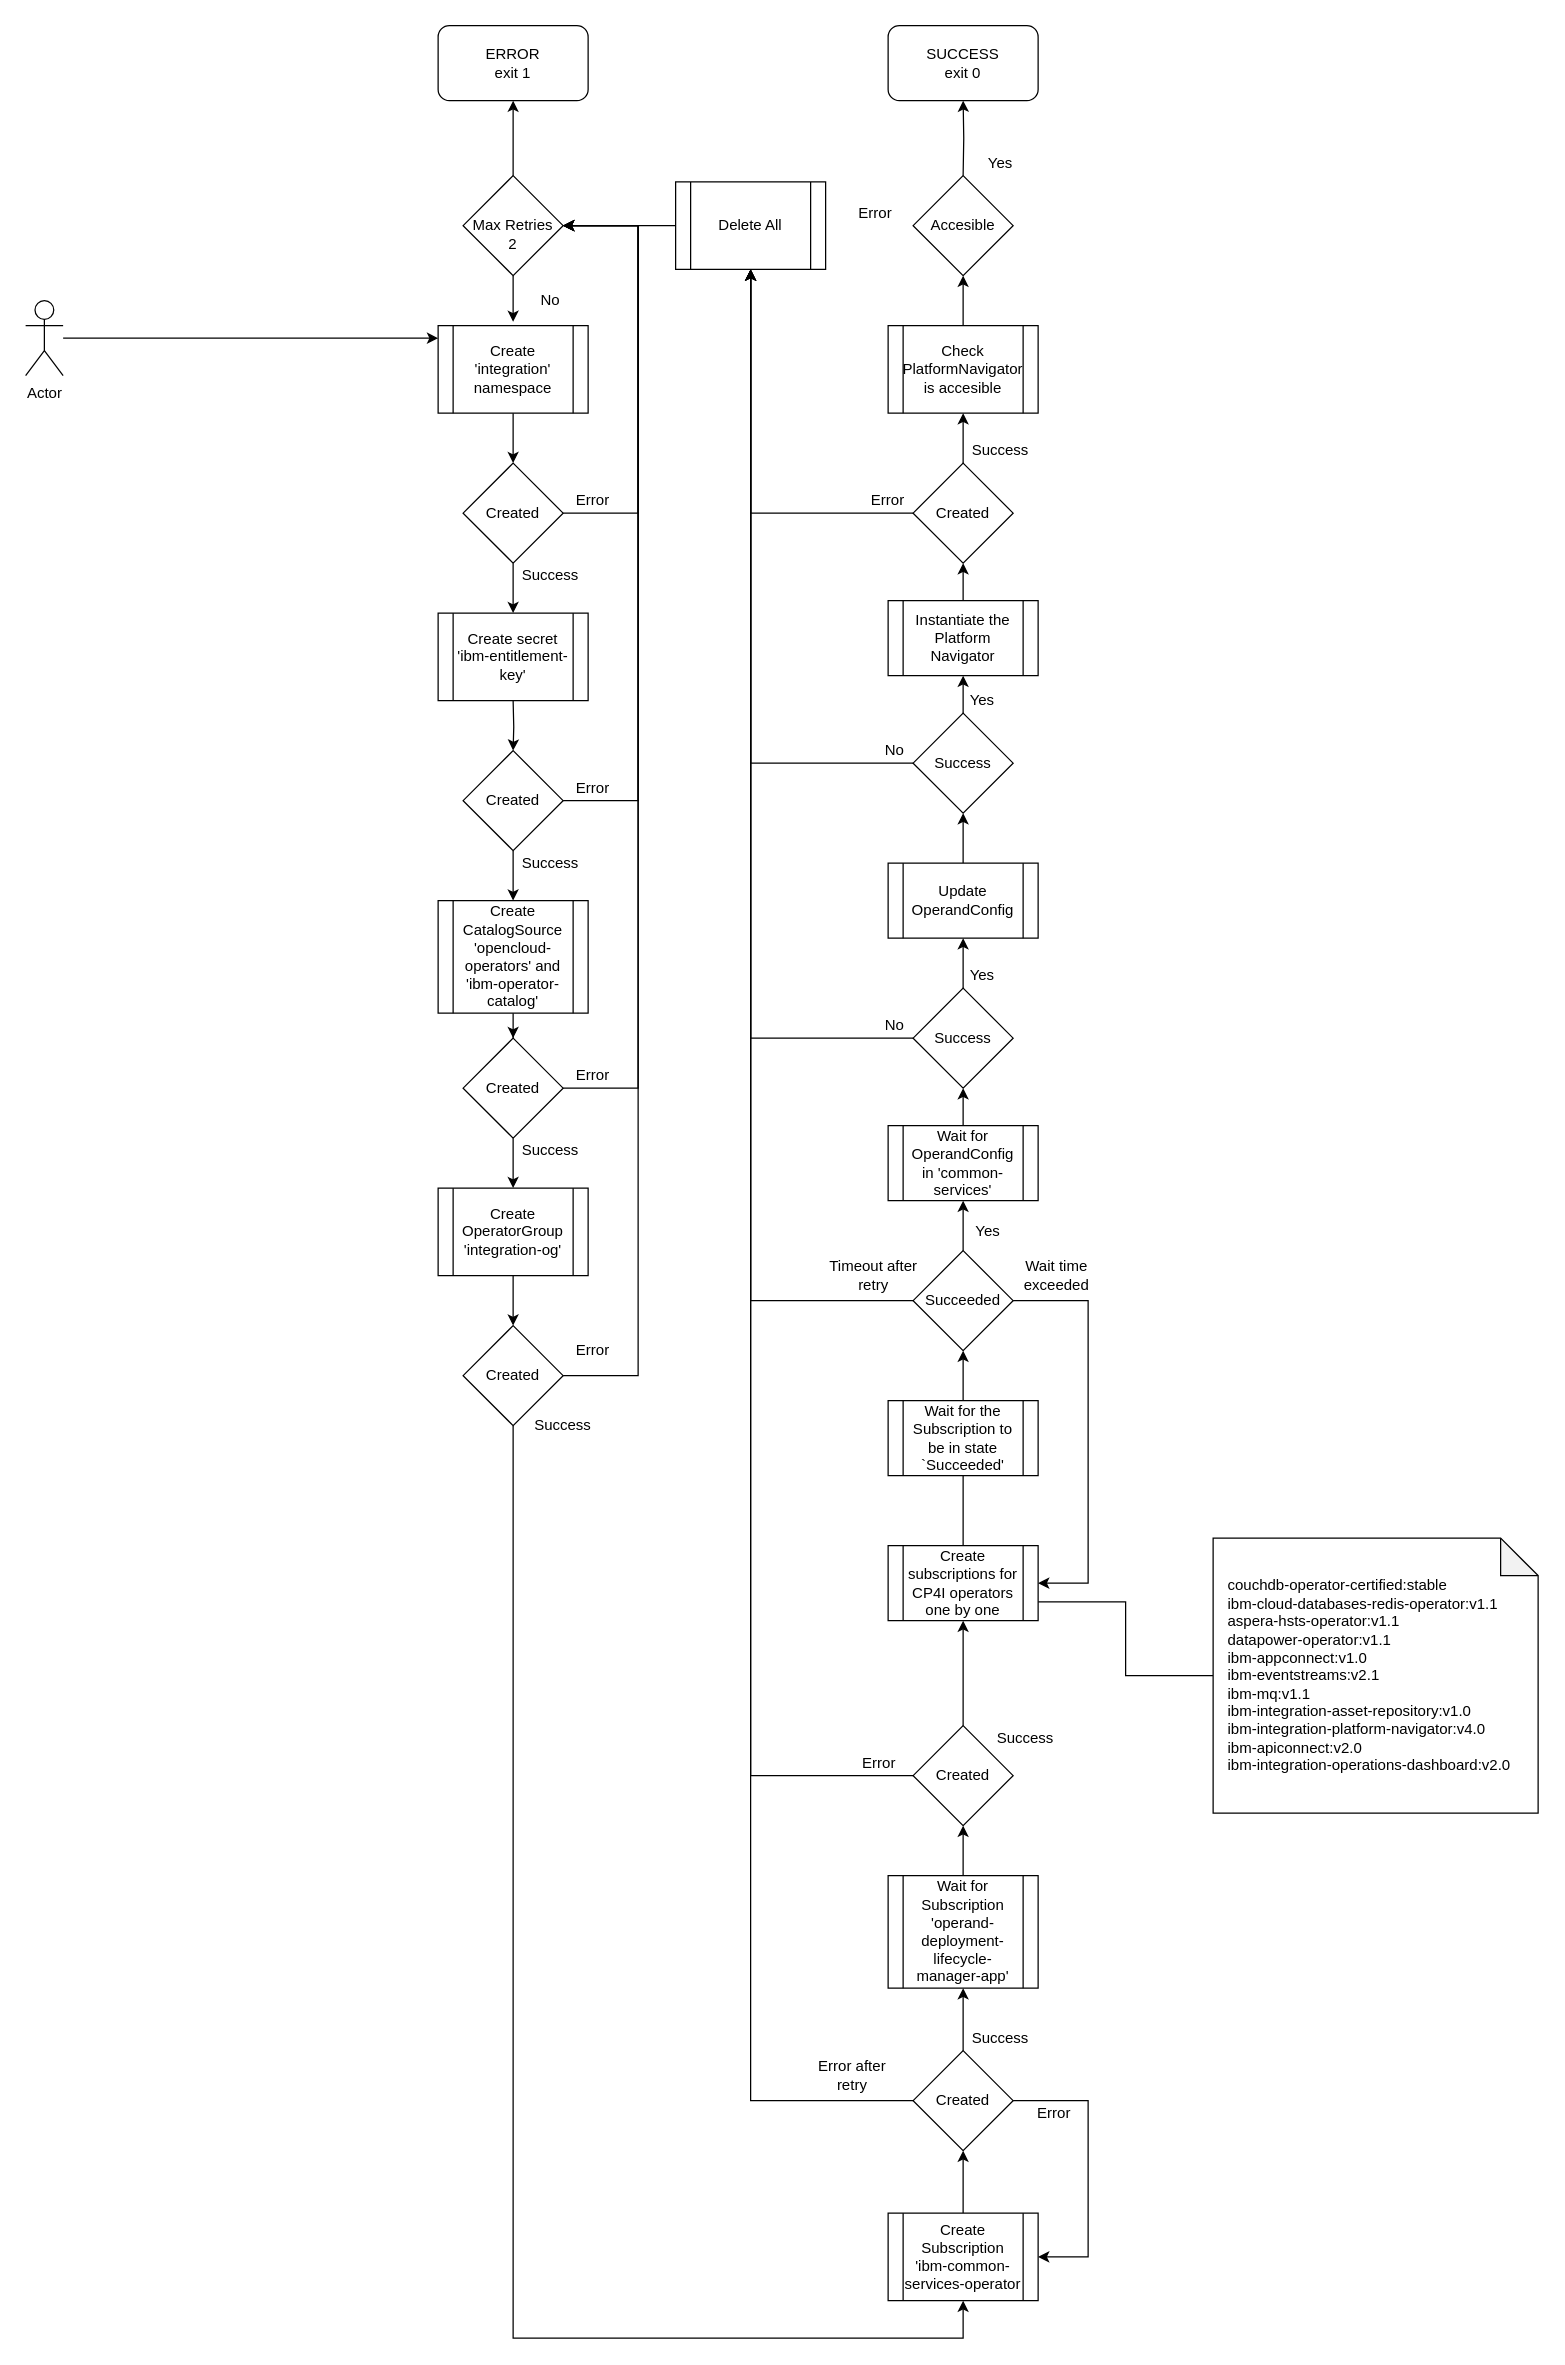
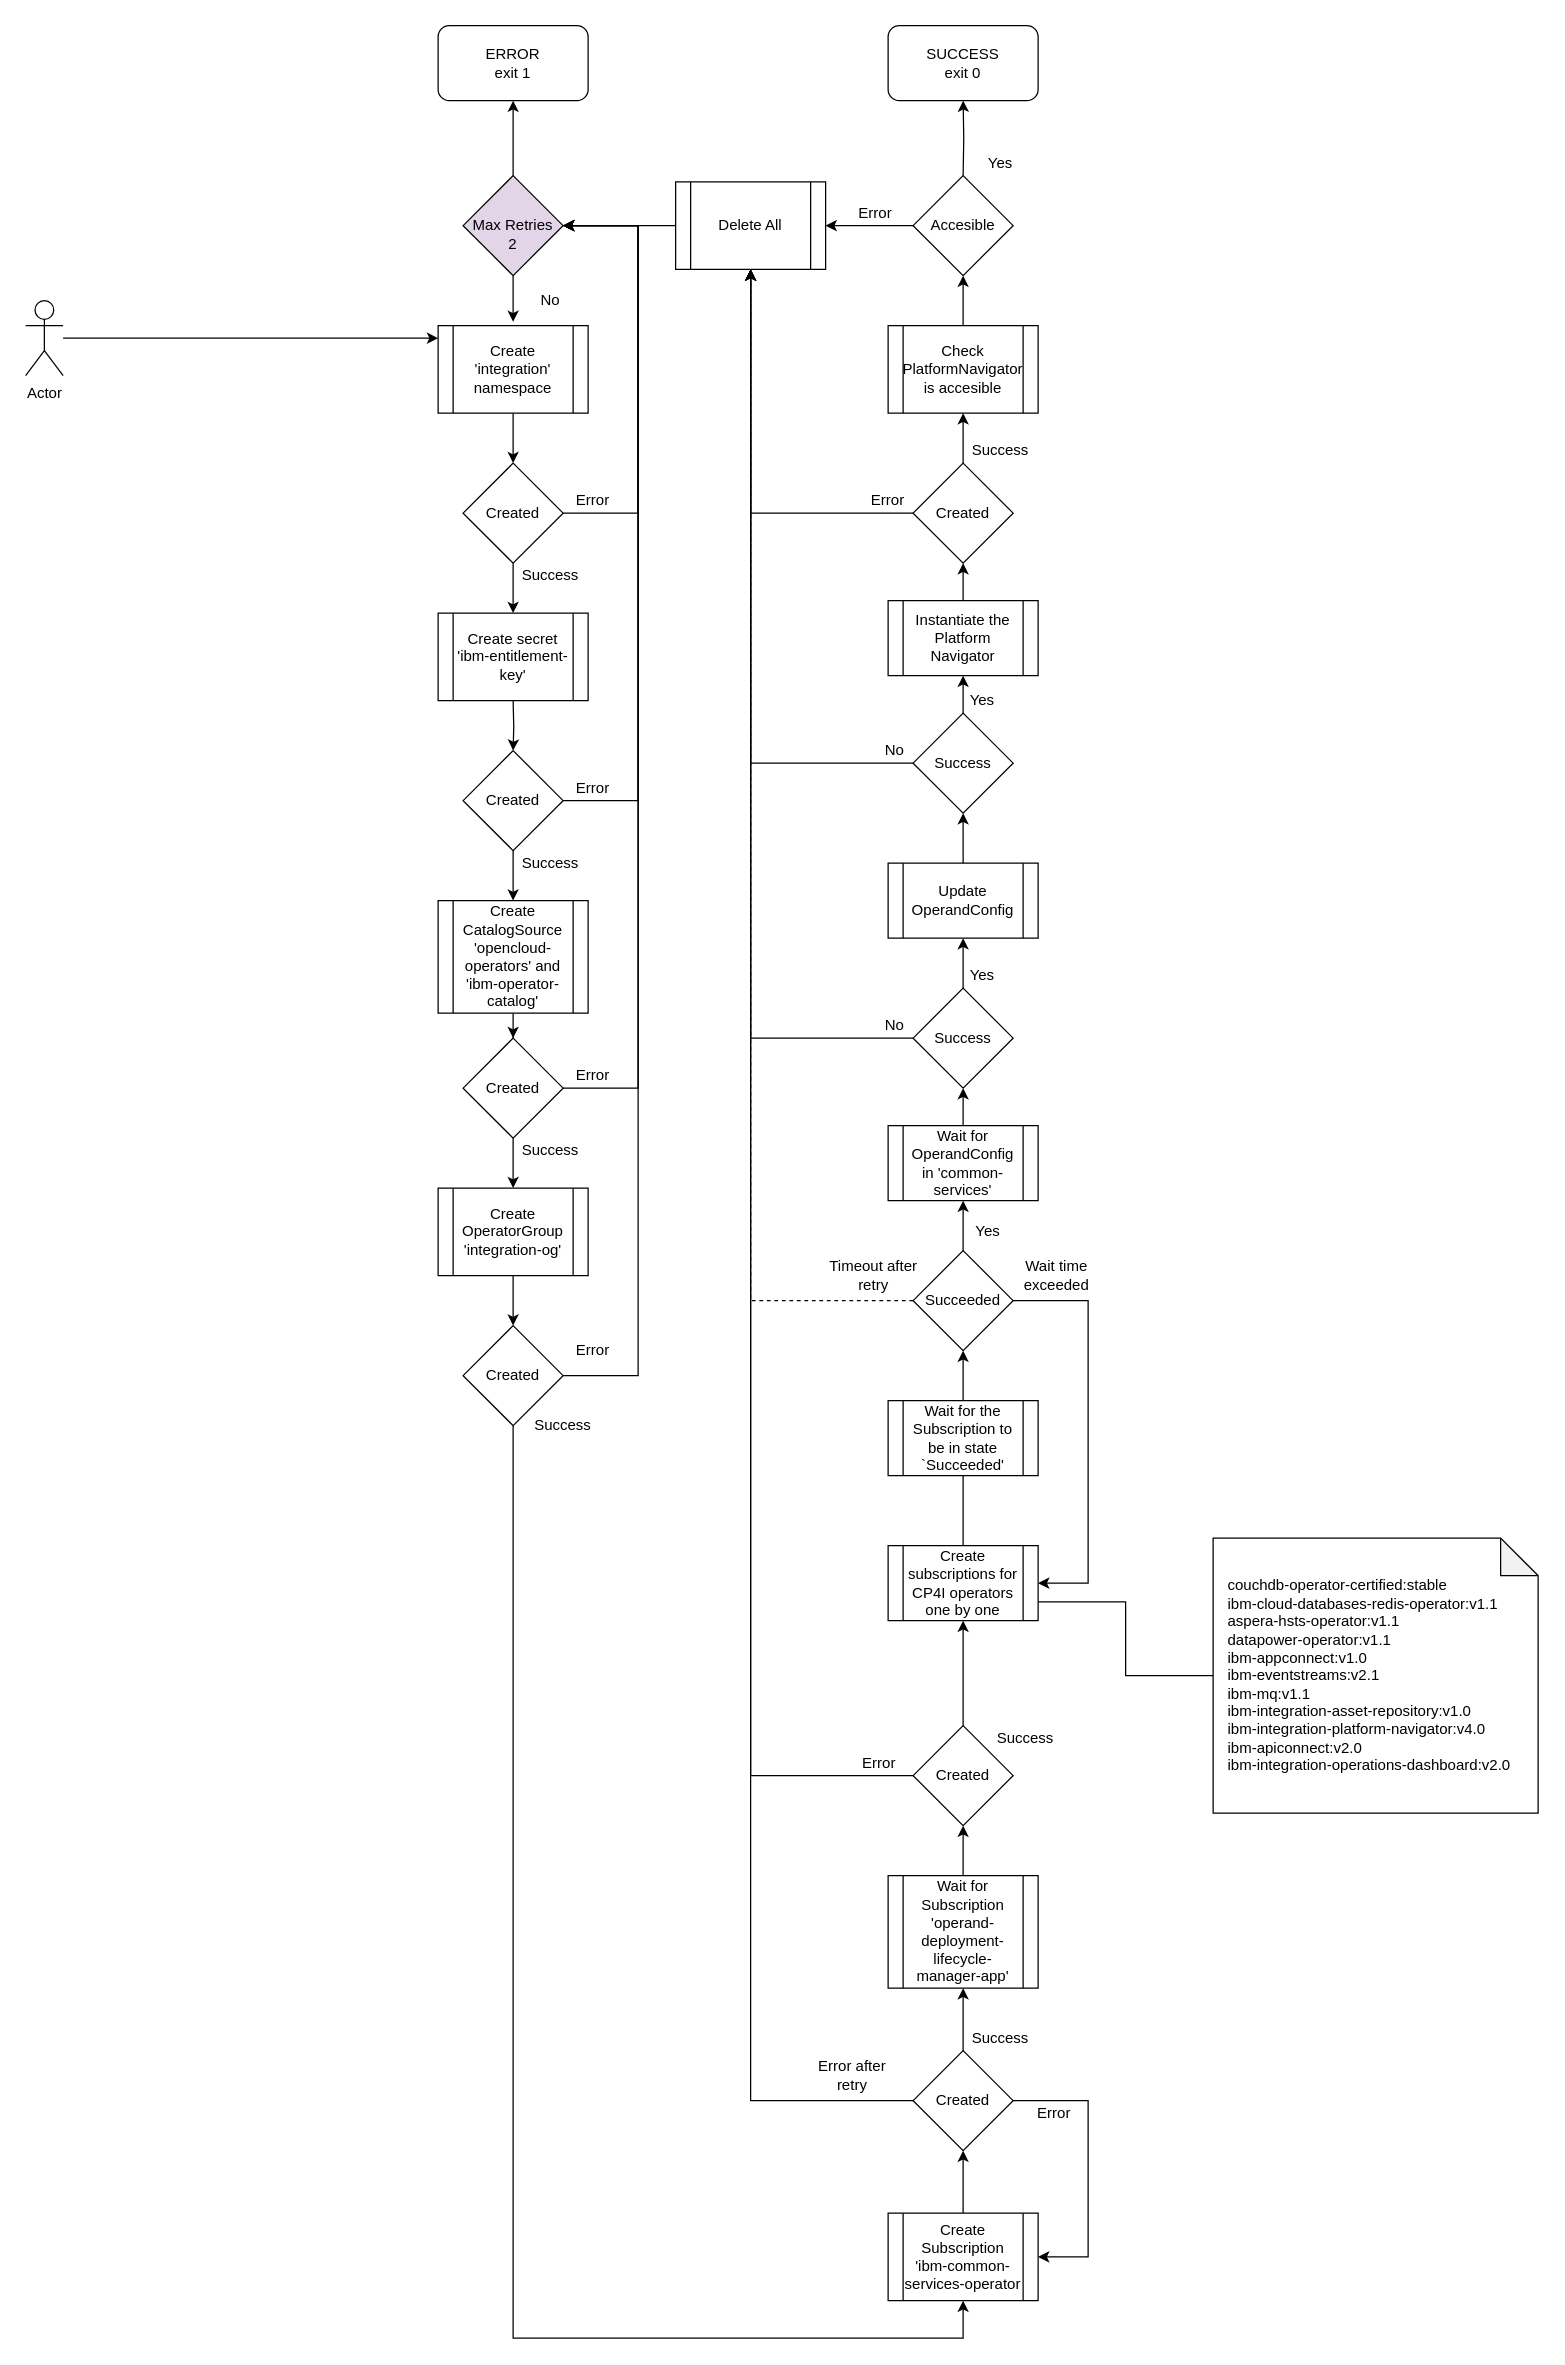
- <mxCell id="50" value="&lt;br&gt;Max Retries&lt;br&gt;2" style="rhombus;whiteSpace=wrap;html=1;" parent="1" vertex="1"><mxGeometry x="370" y="140" width="80" height="80" as="geometry" /></mxCell>
+ <mxCell id="50" value="&lt;br&gt;Max Retries&lt;br&gt;2" style="rhombus;whiteSpace=wrap;html=1;fillColor=#e1d5e7;" parent="1" vertex="1"><mxGeometry x="370" y="140" width="80" height="80" as="geometry" /></mxCell>
+ <mxCell id="43" style="edgeStyle=orthogonalEdgeStyle;rounded=0;orthogonalLoop=1;jettySize=auto;html=1;entryX=1;entryY=0.5;entryDx=0;entryDy=0;" parent="1" source="44" target="46" edge="1"><mxGeometry relative="1" as="geometry" /></mxCell>
- <mxCell id="72" style="edgeStyle=orthogonalEdgeStyle;rounded=0;orthogonalLoop=1;jettySize=auto;html=1;entryX=0.5;entryY=1;entryDx=0;entryDy=0;" edge="1" parent="1" source="74" target="46"><mxGeometry relative="1" as="geometry"><mxPoint x="600" y="220" as="targetPoint" /></mxGeometry></mxCell>
+ <mxCell id="72" style="edgeStyle=orthogonalEdgeStyle;rounded=0;orthogonalLoop=1;jettySize=auto;html=1;entryX=0.5;entryY=1;entryDx=0;entryDy=0;dashed=1;" edge="1" parent="1" source="74" target="46"><mxGeometry relative="1" as="geometry"><mxPoint x="600" y="220" as="targetPoint" /></mxGeometry></mxCell>
